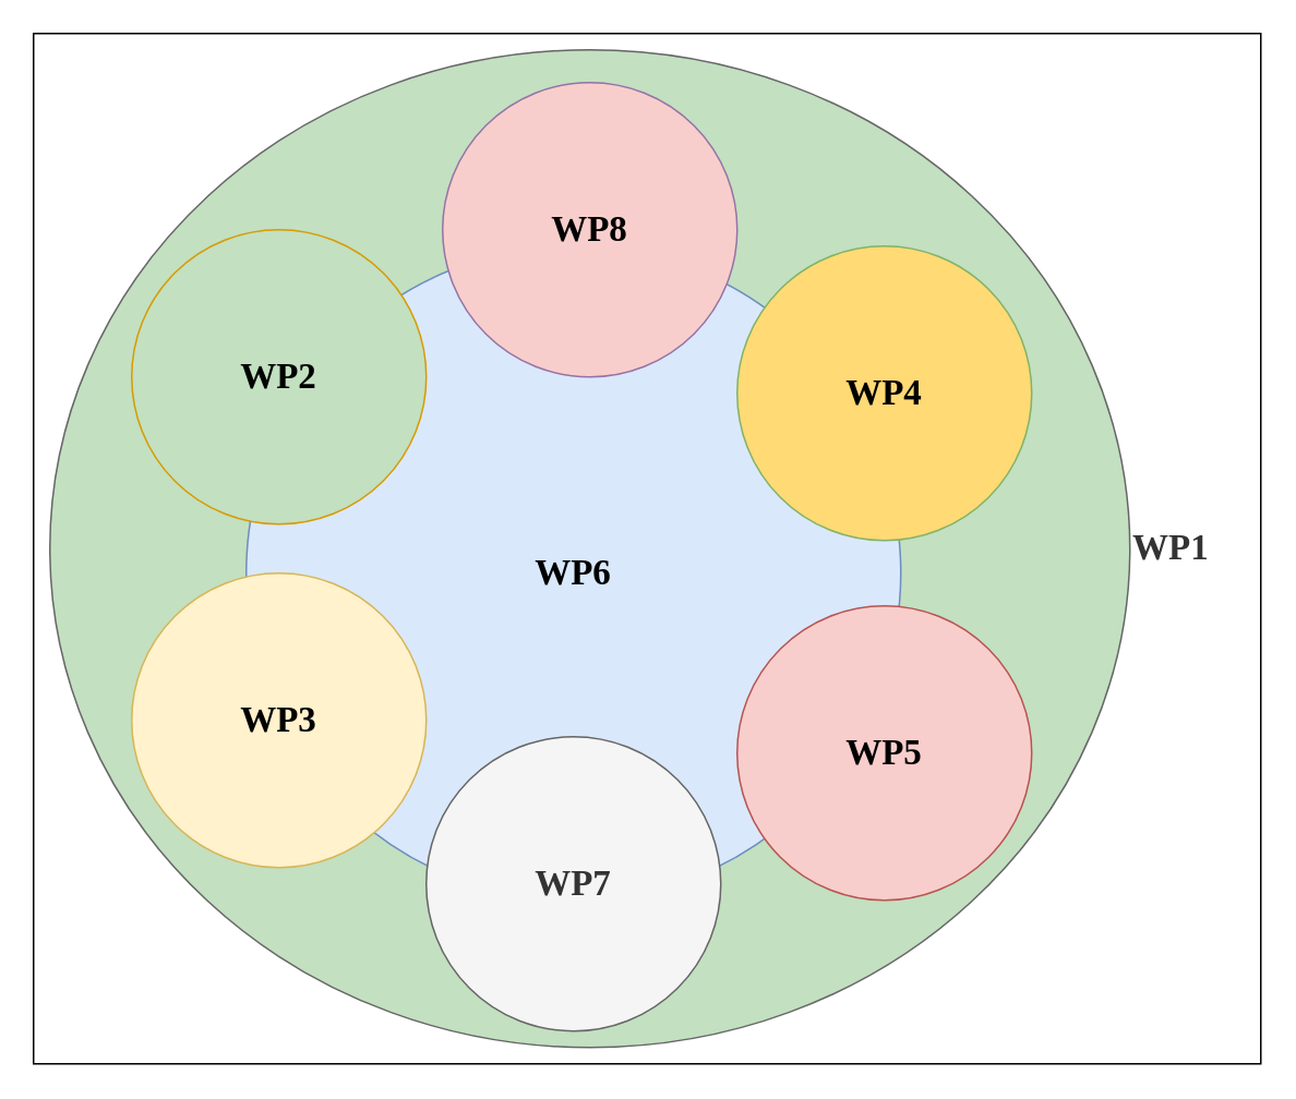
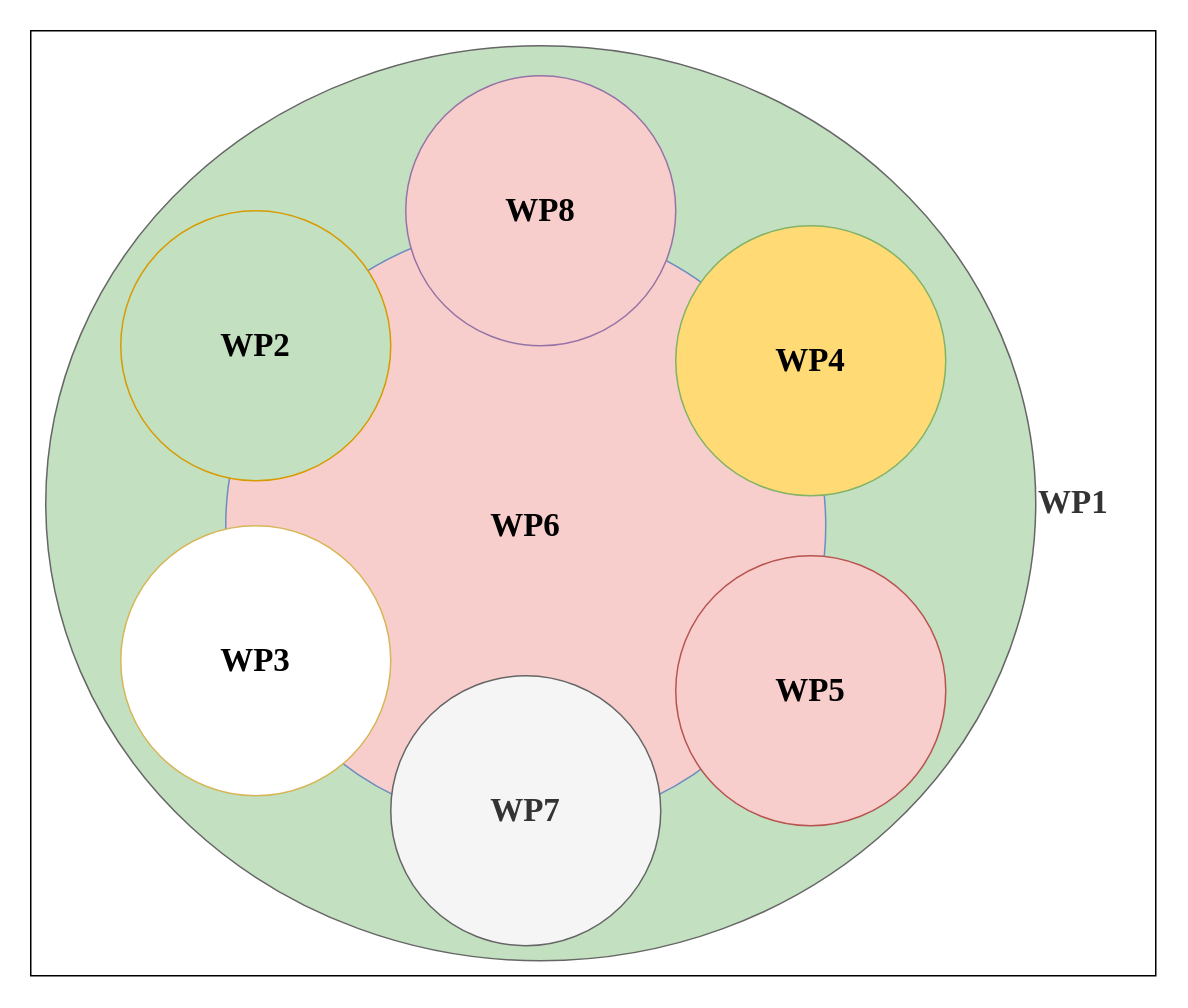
- <mxCell id="4" value="WP6" style="ellipse;whiteSpace=wrap;html=1;rounded=0;shadow=0;dashed=0;comic=0;fontFamily=Verdana;fontSize=22;fillColor=#dae8fc;strokeColor=#6c8ebf;labelBackgroundColor=none;fontStyle=1" parent="1" vertex="1"><mxGeometry x="150" y="150" width="400" height="400" as="geometry" /></mxCell>
+ <mxCell id="4" value="WP6" style="ellipse;whiteSpace=wrap;html=1;rounded=0;shadow=0;dashed=0;comic=0;fontFamily=Verdana;fontSize=22;fillColor=#f8cecc;strokeColor=#6c8ebf;labelBackgroundColor=none;fontStyle=1;" parent="1" vertex="1"><mxGeometry x="150" y="150" width="400" height="400" as="geometry" /></mxCell>
- <mxCell id="6" value="WP3" style="ellipse;whiteSpace=wrap;html=1;rounded=0;shadow=0;dashed=0;comic=0;fontFamily=Verdana;fontSize=22;fillColor=#fff2cc;strokeColor=#d6b656;labelBackgroundColor=none;fontStyle=1" vertex="1" parent="1"><mxGeometry x="80" y="350" width="180" height="180" as="geometry" /></mxCell>
+ <mxCell id="6" value="WP3" style="ellipse;whiteSpace=wrap;html=1;rounded=0;shadow=0;dashed=0;comic=0;fontFamily=Verdana;fontSize=22;fillColor=#ffffff;strokeColor=#d6b656;labelBackgroundColor=none;fontStyle=1;" vertex="1" parent="1"><mxGeometry x="80" y="350" width="180" height="180" as="geometry" /></mxCell>
